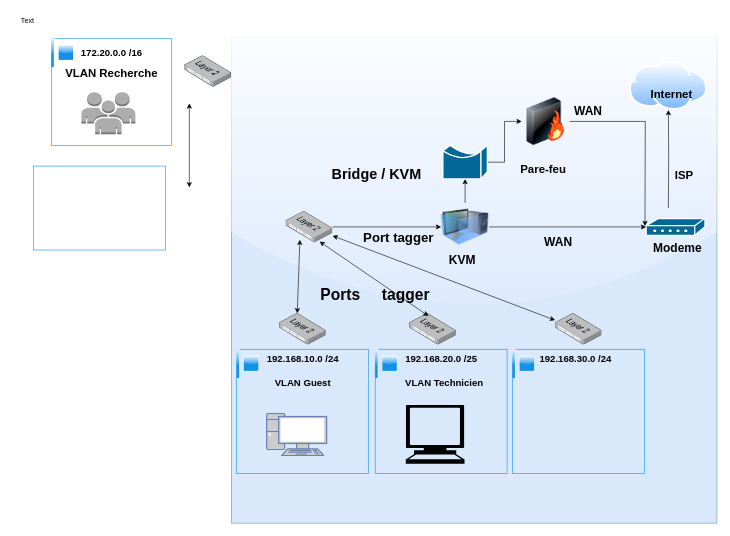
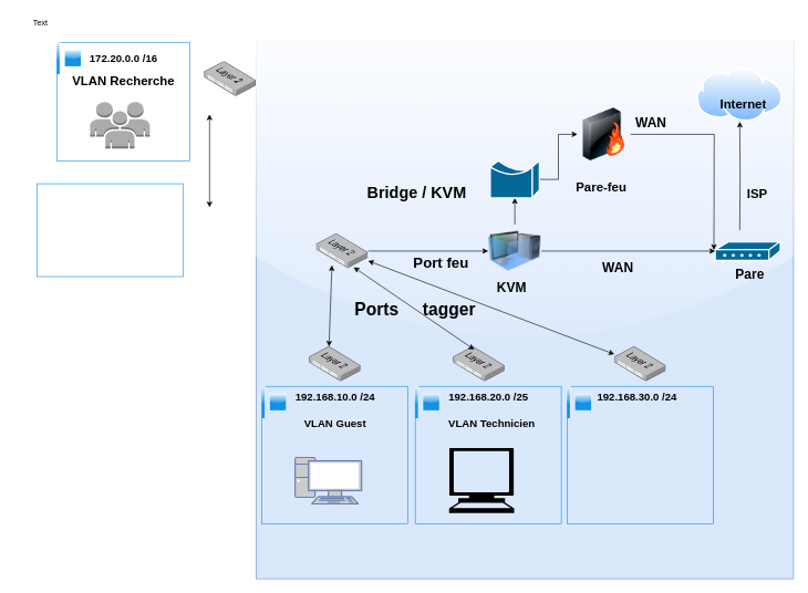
- <mxCell id="40" value="Text" style="text;html=1;align=center;verticalAlign=middle;resizable=0;points=[];autosize=1;strokeColor=none;fillColor=none;" parent="1" vertex="1"><mxGeometry x="20" y="20" width="50" height="30" as="geometry" /></mxCell>
+ <mxCell id="40" value="Text" style="text;html=1;align=center;verticalAlign=middle;resizable=0;points=[];autosize=1;strokeColor=none;fillColor=none;" parent="1" vertex="1"><mxGeometry x="35" y="20" width="50" height="30" as="geometry" /></mxCell>
- <mxCell id="55" value="&lt;font style=&quot;font-size: 22px;&quot;&gt;&lt;b&gt;&lt;font&gt;Port tagger&lt;/font&gt;&lt;/b&gt;&lt;/font&gt;" style="text;html=1;align=center;verticalAlign=middle;whiteSpace=wrap;rounded=0;" vertex="1" parent="1"><mxGeometry x="564" y="382" width="200" height="30" as="geometry" /></mxCell>
+ <mxCell id="55" value="&lt;font style=&quot;font-size: 22px;&quot;&gt;&lt;b&gt;&lt;font&gt;Port feu&lt;/font&gt;&lt;/b&gt;&lt;/font&gt;" style="text;html=1;align=center;verticalAlign=middle;whiteSpace=wrap;rounded=0;" vertex="1" parent="1"><mxGeometry x="564" y="382" width="200" height="30" as="geometry" /></mxCell>
- <mxCell id="11" value="&lt;font style=&quot;font-size: 20px;&quot;&gt;&lt;b&gt;Modeme&lt;/b&gt;&lt;/font&gt;" style="text;html=1;align=center;verticalAlign=middle;resizable=0;points=[];autosize=1;strokeColor=none;fillColor=none;" parent="1" vertex="1"><mxGeometry x="1079" y="392" width="100" height="40" as="geometry" /></mxCell>
+ <mxCell id="11" value="&lt;font style=&quot;font-size: 20px;&quot;&gt;&lt;b&gt;Pare&lt;/b&gt;&lt;/font&gt;" style="text;html=1;align=center;verticalAlign=middle;resizable=0;points=[];autosize=1;strokeColor=none;fillColor=none;" parent="1" vertex="1"><mxGeometry x="1079" y="392" width="100" height="40" as="geometry" /></mxCell>
- <mxCell id="54" value="&lt;b&gt;&lt;font style=&quot;font-size: 26px;&quot;&gt;Ports &amp;nbsp; &amp;nbsp; tagger&lt;/font&gt;&lt;/b&gt;" style="text;html=1;align=center;verticalAlign=middle;whiteSpace=wrap;rounded=0;" vertex="1" parent="1"><mxGeometry x="529.5" y="477" width="190" height="30" as="geometry" /></mxCell>
+ <mxCell id="54" value="&lt;b&gt;&lt;font style=&quot;font-size: 26px;&quot;&gt;Ports &amp;nbsp; &amp;nbsp; tagger&lt;/font&gt;&lt;/b&gt;" style="text;html=1;align=center;verticalAlign=middle;whiteSpace=wrap;rounded=0;" vertex="1" parent="1"><mxGeometry x="529.5" y="452" width="190" height="30" as="geometry" /></mxCell>
